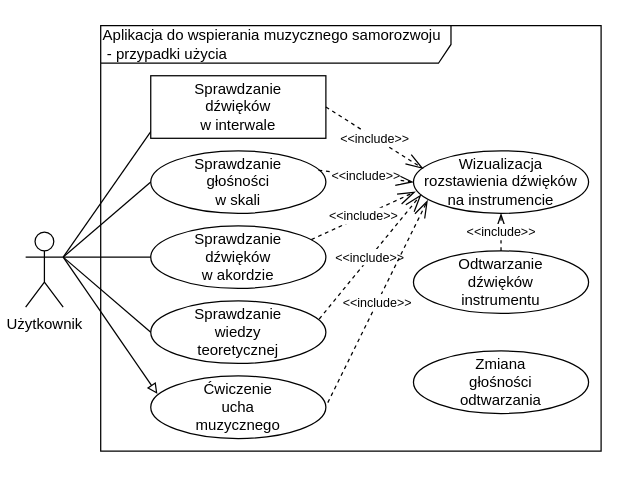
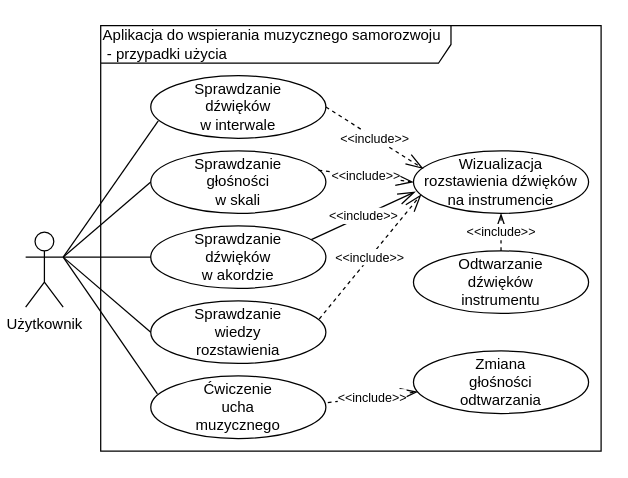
- <mxCell id="5" value="Sprawdzanie&lt;br&gt;dźwięków&lt;br&gt;w interwale" style="whiteSpace=wrap;html=1;rounded=0;" vertex="1" parent="1"><mxGeometry x="120" y="60" width="140" height="50" as="geometry" /></mxCell>
+ <mxCell id="5" value="Sprawdzanie&lt;br&gt;dźwięków&lt;br&gt;w interwale" style="ellipse;whiteSpace=wrap;html=1;" vertex="1" parent="1"><mxGeometry x="120" y="60" width="140" height="50" as="geometry" /></mxCell>
- <mxCell id="19" value="&lt;font style=&quot;font-size: 10px&quot;&gt;&amp;lt;&amp;lt;include&amp;gt;&amp;gt;&lt;/font&gt;" style="endArrow=openThin;endSize=12;dashed=1;html=1;rounded=0;exitX=0.917;exitY=0.22;exitDx=0;exitDy=0;entryX=0.011;entryY=0.654;entryDx=0;entryDy=0;exitPerimeter=0;entryPerimeter=0;endFill=0;" edge="1" parent="1" source="7" target="9"><mxGeometry width="160" relative="1" as="geometry"><mxPoint x="270" y="155" as="sourcePoint" /><mxPoint x="350" y="95" as="targetPoint" /></mxGeometry></mxCell>
+ <mxCell id="19" value="&lt;font style=&quot;font-size: 10px&quot;&gt;&amp;lt;&amp;lt;include&amp;gt;&amp;gt;&lt;/font&gt;" style="endArrow=openThin;endSize=12;dashed=0;html=1;rounded=0;exitX=0.917;exitY=0.22;exitDx=0;exitDy=0;entryX=0.011;entryY=0.654;entryDx=0;entryDy=0;exitPerimeter=0;entryPerimeter=0;endFill=0;" edge="1" parent="1" source="7" target="9"><mxGeometry width="160" relative="1" as="geometry"><mxPoint x="270" y="155" as="sourcePoint" /><mxPoint x="350" y="95" as="targetPoint" /></mxGeometry></mxCell>
- <mxCell id="21" value="&lt;font style=&quot;font-size: 10px&quot;&gt;&amp;lt;&amp;lt;include&amp;gt;&amp;gt;&lt;/font&gt;" style="endArrow=openThin;endSize=12;dashed=1;html=1;rounded=0;exitX=1.011;exitY=0.426;exitDx=0;exitDy=0;entryX=0.081;entryY=0.791;entryDx=0;entryDy=0;exitPerimeter=0;entryPerimeter=0;endFill=0;" edge="1" parent="1" source="12" target="9"><mxGeometry width="160" relative="1" as="geometry"><mxPoint x="264.68" y="264.45" as="sourcePoint" /><mxPoint x="353.22" y="103.85" as="targetPoint" /></mxGeometry></mxCell>
+ <mxCell id="21" value="&lt;font style=&quot;font-size: 10px&quot;&gt;&amp;lt;&amp;lt;include&amp;gt;&amp;gt;&lt;/font&gt;" style="endArrow=openThin;endSize=12;dashed=1;html=1;rounded=0;exitX=1.011;exitY=0.426;exitDx=0;exitDy=0;exitPerimeter=0;endFill=0;" edge="1" parent="1" source="12" target="11"><mxGeometry width="160" relative="1" as="geometry"><mxPoint x="264.68" y="264.45" as="sourcePoint" /><mxPoint x="353.22" y="103.85" as="targetPoint" /></mxGeometry></mxCell>
- <mxCell id="8" value="Sprawdzanie&lt;br&gt;wiedzy&lt;br&gt;teoretycznej" style="ellipse;whiteSpace=wrap;html=1;" vertex="1" parent="1"><mxGeometry x="120" y="240" width="140" height="50" as="geometry" /></mxCell>
+ <mxCell id="8" value="Sprawdzanie&lt;br&gt;wiedzy&lt;br&gt;rozstawienia" style="ellipse;whiteSpace=wrap;html=1;" vertex="1" parent="1"><mxGeometry x="120" y="240" width="140" height="50" as="geometry" /></mxCell>
- <mxCell id="16" style="rounded=0;orthogonalLoop=1;jettySize=auto;html=1;exitX=1;exitY=0.333;exitDx=0;exitDy=0;exitPerimeter=0;entryX=0.038;entryY=0.287;entryDx=0;entryDy=0;endArrow=block;endFill=0;entryPerimeter=0;" edge="1" parent="1" source="4" target="12"><mxGeometry relative="1" as="geometry"><mxPoint x="90" y="155" as="sourcePoint" /><mxPoint x="130" y="275" as="targetPoint" /></mxGeometry></mxCell>
+ <mxCell id="16" style="rounded=0;orthogonalLoop=1;jettySize=auto;html=1;exitX=1;exitY=0.333;exitDx=0;exitDy=0;exitPerimeter=0;entryX=0.038;entryY=0.287;entryDx=0;entryDy=0;endArrow=none;endFill=0;entryPerimeter=0;" edge="1" parent="1" source="4" target="12"><mxGeometry relative="1" as="geometry"><mxPoint x="90" y="155" as="sourcePoint" /><mxPoint x="130" y="275" as="targetPoint" /></mxGeometry></mxCell>
